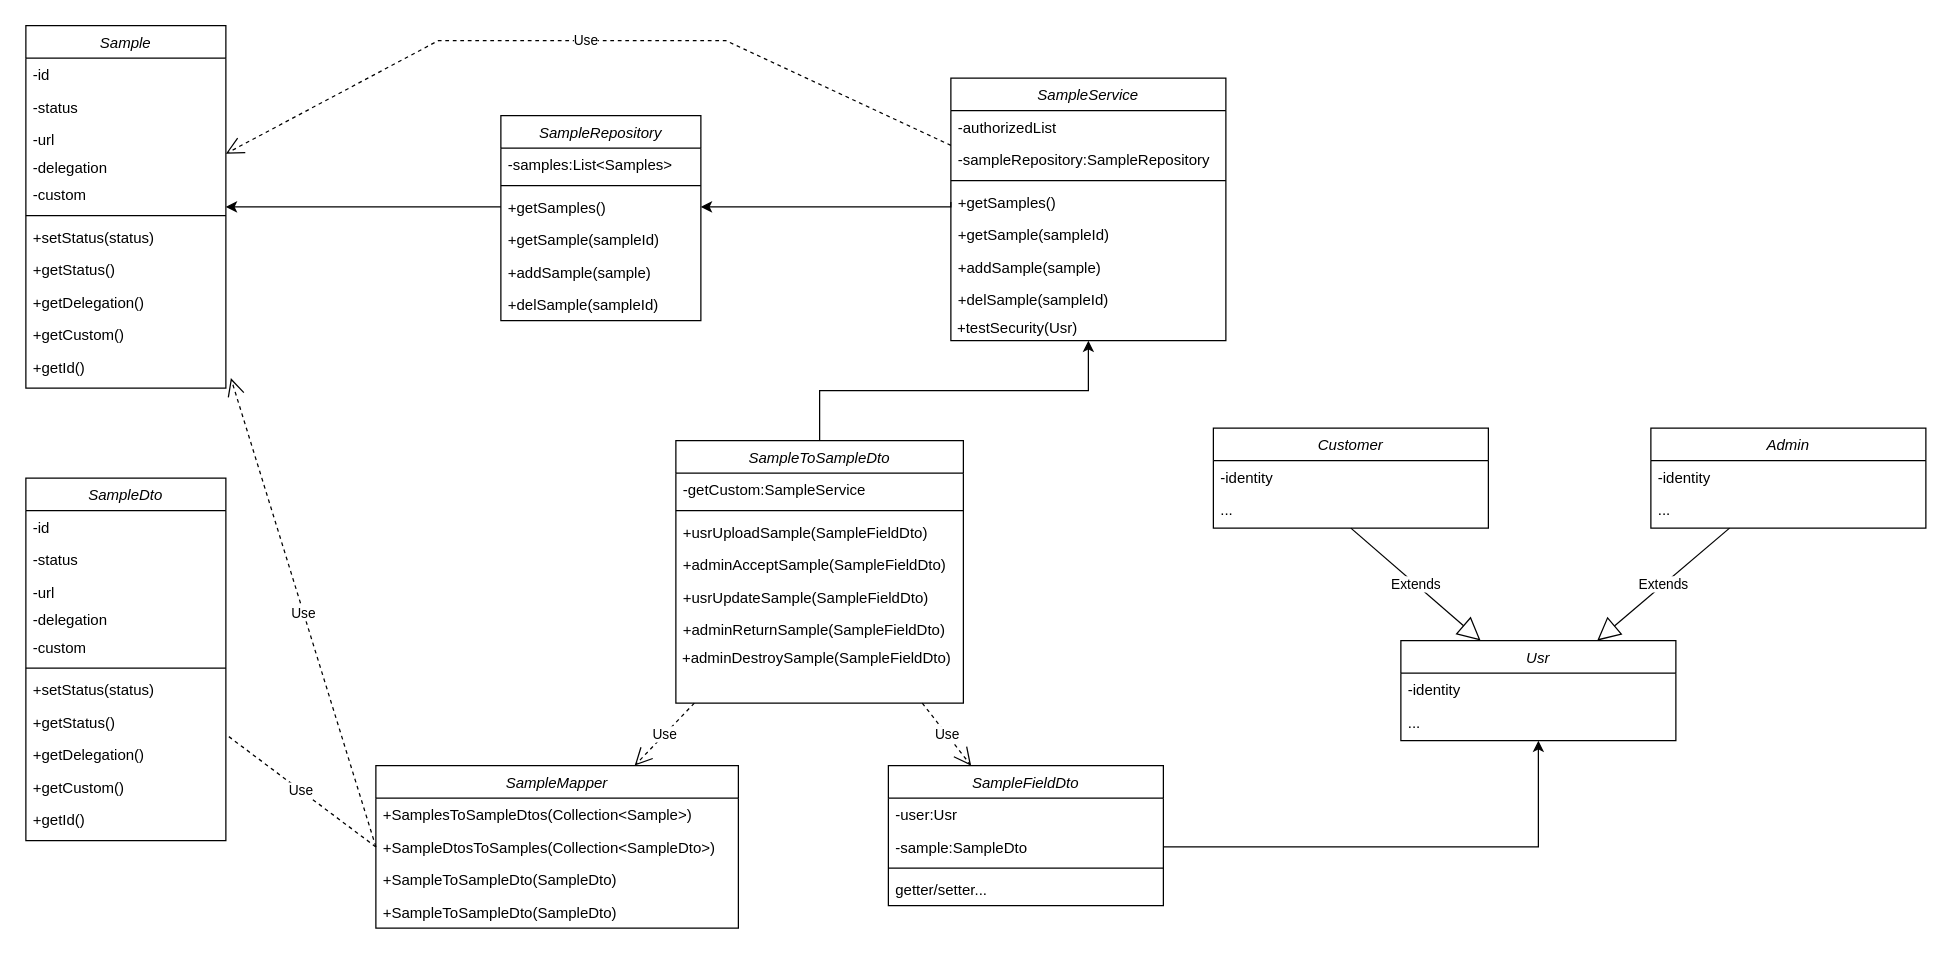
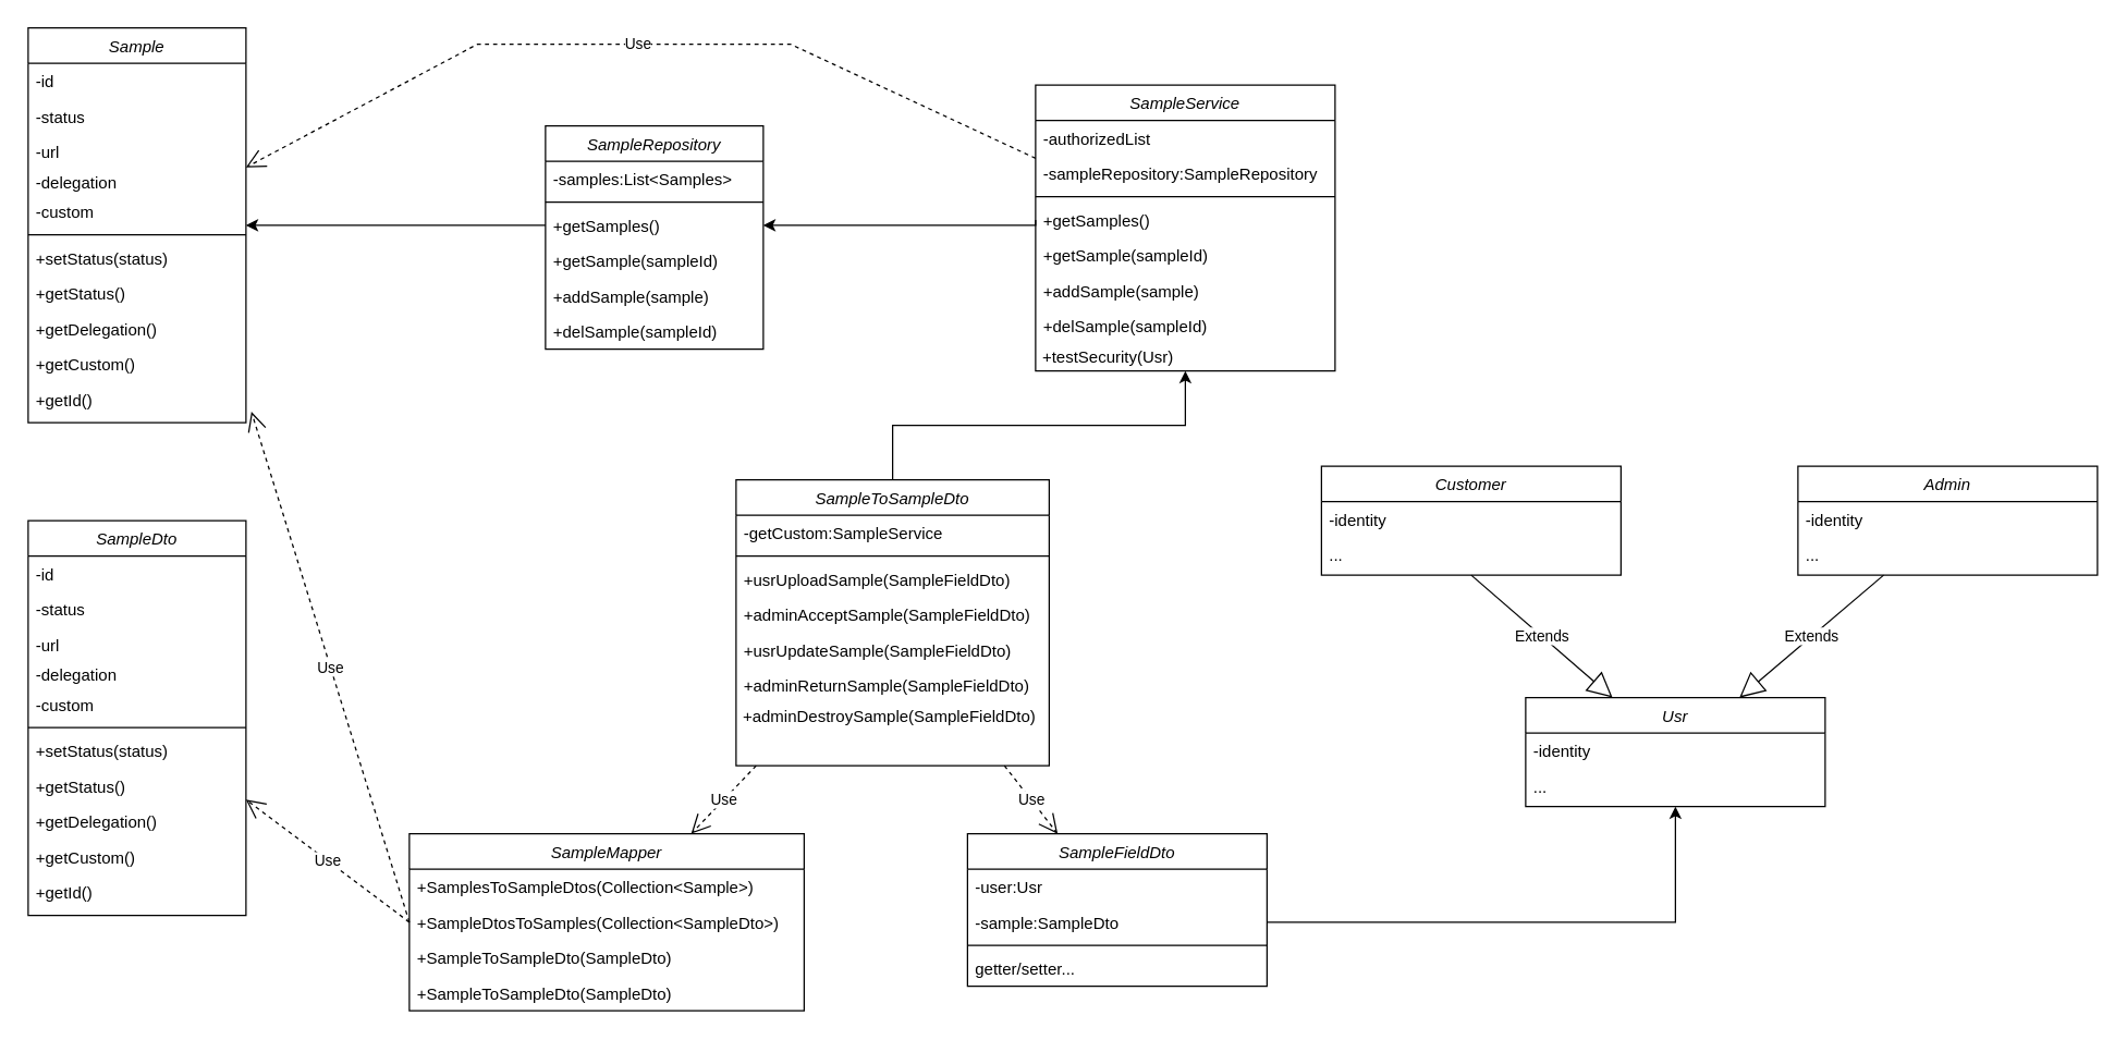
- <mxCell id="75" value="Use" style="endArrow=none;endSize=12;dashed=1;html=1;rounded=0;exitX=0;exitY=0.5;exitDx=0;exitDy=0;" edge="1" parent="1" source="58" target="63"><mxGeometry width="160" relative="1" as="geometry"><mxPoint x="470" y="512" as="sourcePoint" /><mxPoint x="630" y="512" as="targetPoint" /></mxGeometry></mxCell>
+ <mxCell id="75" value="Use" style="endArrow=open;endSize=12;dashed=1;html=1;rounded=0;exitX=0;exitY=0.5;exitDx=0;exitDy=0;" edge="1" parent="1" source="58" target="63"><mxGeometry width="160" relative="1" as="geometry"><mxPoint x="470" y="512" as="sourcePoint" /><mxPoint x="630" y="512" as="targetPoint" /></mxGeometry></mxCell>
